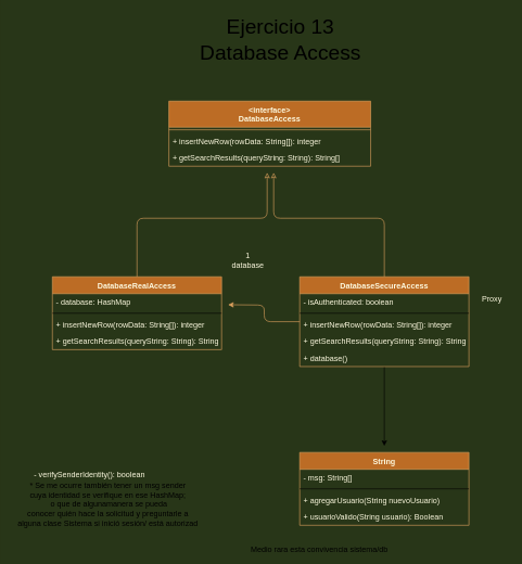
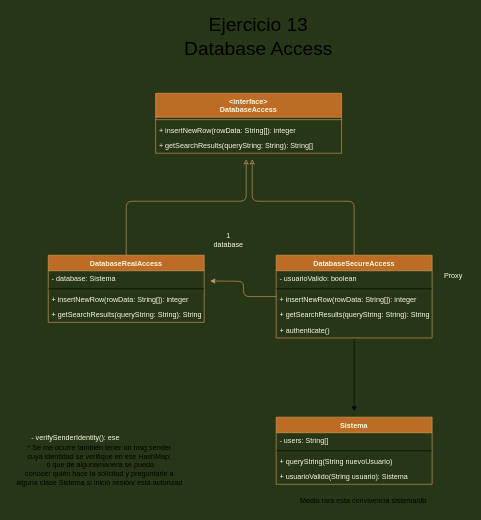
- <mxCell id="8" value="- database: HashMap" style="text;strokeColor=none;fillColor=none;align=left;verticalAlign=top;spacingLeft=4;spacingRight=4;overflow=hidden;rotatable=0;points=[[0,0.5],[1,0.5]];portConstraint=eastwest;rounded=0;sketch=0;fontColor=#FEFAE0;" parent="7" vertex="1"><mxGeometry y="26" width="260" height="26" as="geometry" /></mxCell>
+ <mxCell id="8" value="- database: Sistema" style="text;strokeColor=none;fillColor=none;align=left;verticalAlign=top;spacingLeft=4;spacingRight=4;overflow=hidden;rotatable=0;points=[[0,0.5],[1,0.5]];portConstraint=eastwest;rounded=0;sketch=0;fontColor=#FEFAE0;" parent="7" vertex="1"><mxGeometry y="26" width="260" height="26" as="geometry" /></mxCell>
- <mxCell id="16" value="- isAuthenticated: boolean " style="text;strokeColor=none;fillColor=none;align=left;verticalAlign=top;spacingLeft=4;spacingRight=4;overflow=hidden;rotatable=0;points=[[0,0.5],[1,0.5]];portConstraint=eastwest;fontColor=#FEFAE0;" vertex="1" parent="15"><mxGeometry y="26" width="260" height="26" as="geometry" /></mxCell>
+ <mxCell id="16" value="- usuarioValido: boolean " style="text;strokeColor=none;fillColor=none;align=left;verticalAlign=top;spacingLeft=4;spacingRight=4;overflow=hidden;rotatable=0;points=[[0,0.5],[1,0.5]];portConstraint=eastwest;fontColor=#FEFAE0;" vertex="1" parent="15"><mxGeometry y="26" width="260" height="26" as="geometry" /></mxCell>
- <mxCell id="20" value="+ database()" style="text;strokeColor=none;fillColor=none;align=left;verticalAlign=top;spacingLeft=4;spacingRight=4;overflow=hidden;rotatable=0;points=[[0,0.5],[1,0.5]];portConstraint=eastwest;fontColor=#FEFAE0;" vertex="1" parent="15"><mxGeometry y="112" width="260" height="26" as="geometry" /></mxCell>
+ <mxCell id="20" value="+ authenticate()" style="text;strokeColor=none;fillColor=none;align=left;verticalAlign=top;spacingLeft=4;spacingRight=4;overflow=hidden;rotatable=0;points=[[0,0.5],[1,0.5]];portConstraint=eastwest;fontColor=#FEFAE0;" vertex="1" parent="15"><mxGeometry y="112" width="260" height="26" as="geometry" /></mxCell>
- <mxCell id="26" value="String" style="swimlane;fontStyle=1;align=center;verticalAlign=top;childLayout=stackLayout;horizontal=1;startSize=26;horizontalStack=0;resizeParent=1;resizeParentMax=0;resizeLast=0;collapsible=1;marginBottom=0;rounded=0;sketch=0;fontColor=#FEFAE0;strokeColor=#DDA15E;fillColor=#BC6C25;" vertex="1" parent="1"><mxGeometry x="460" y="695" width="260" height="112" as="geometry" /></mxCell>
+ <mxCell id="26" value="Sistema" style="swimlane;fontStyle=1;align=center;verticalAlign=top;childLayout=stackLayout;horizontal=1;startSize=26;horizontalStack=0;resizeParent=1;resizeParentMax=0;resizeLast=0;collapsible=1;marginBottom=0;rounded=0;sketch=0;fontColor=#FEFAE0;strokeColor=#DDA15E;fillColor=#BC6C25;" vertex="1" parent="1"><mxGeometry x="460" y="695" width="260" height="112" as="geometry" /></mxCell>
- <mxCell id="24" value="- verifySenderIdentity(): boolean" style="text;strokeColor=none;fillColor=none;align=left;verticalAlign=top;spacingLeft=4;spacingRight=4;overflow=hidden;rotatable=0;points=[[0,0.5],[1,0.5]];portConstraint=eastwest;fontColor=#FEFAE0;" parent="1" vertex="1"><mxGeometry x="46" y="715" width="260" height="26" as="geometry" /></mxCell>
+ <mxCell id="24" value="- verifySenderIdentity(): ese" style="text;strokeColor=none;fillColor=none;align=left;verticalAlign=top;spacingLeft=4;spacingRight=4;overflow=hidden;rotatable=0;points=[[0,0.5],[1,0.5]];portConstraint=eastwest;fontColor=#FEFAE0;" parent="1" vertex="1"><mxGeometry x="46" y="715" width="260" height="26" as="geometry" /></mxCell>
- <mxCell id="27" value="- msg: String[]" style="text;strokeColor=none;fillColor=none;align=left;verticalAlign=top;spacingLeft=4;spacingRight=4;overflow=hidden;rotatable=0;points=[[0,0.5],[1,0.5]];portConstraint=eastwest;fontColor=#FEFAE0;" vertex="1" parent="26"><mxGeometry y="26" width="260" height="26" as="geometry" /></mxCell>
+ <mxCell id="27" value="- users: String[]" style="text;strokeColor=none;fillColor=none;align=left;verticalAlign=top;spacingLeft=4;spacingRight=4;overflow=hidden;rotatable=0;points=[[0,0.5],[1,0.5]];portConstraint=eastwest;fontColor=#FEFAE0;" vertex="1" parent="26"><mxGeometry y="26" width="260" height="26" as="geometry" /></mxCell>
- <mxCell id="29" value="+ agregarUsuario(String nuevoUsuario)" style="text;strokeColor=none;fillColor=none;align=left;verticalAlign=top;spacingLeft=4;spacingRight=4;overflow=hidden;rotatable=0;points=[[0,0.5],[1,0.5]];portConstraint=eastwest;fontColor=#FEFAE0;" vertex="1" parent="26"><mxGeometry y="60" width="260" height="26" as="geometry" /></mxCell>
+ <mxCell id="29" value="+ queryString(String nuevoUsuario)" style="text;strokeColor=none;fillColor=none;align=left;verticalAlign=top;spacingLeft=4;spacingRight=4;overflow=hidden;rotatable=0;points=[[0,0.5],[1,0.5]];portConstraint=eastwest;fontColor=#FEFAE0;" vertex="1" parent="26"><mxGeometry y="60" width="260" height="26" as="geometry" /></mxCell>
- <mxCell id="30" value="+ usuarioValido(String usuario): Boolean" style="text;strokeColor=none;fillColor=none;align=left;verticalAlign=top;spacingLeft=4;spacingRight=4;overflow=hidden;rotatable=0;points=[[0,0.5],[1,0.5]];portConstraint=eastwest;fontColor=#FEFAE0;" vertex="1" parent="26"><mxGeometry y="86" width="260" height="26" as="geometry" /></mxCell>
+ <mxCell id="30" value="+ usuarioValido(String usuario): Sistema" style="text;strokeColor=none;fillColor=none;align=left;verticalAlign=top;spacingLeft=4;spacingRight=4;overflow=hidden;rotatable=0;points=[[0,0.5],[1,0.5]];portConstraint=eastwest;fontColor=#FEFAE0;" vertex="1" parent="26"><mxGeometry y="86" width="260" height="26" as="geometry" /></mxCell>
- <mxCell id="31" value="Medio rara esta convivencia sistema/db" style="text;html=1;align=center;verticalAlign=middle;resizable=0;points=[];autosize=1;strokeColor=none;fillColor=none;fontSize=12;" vertex="1" parent="1"><mxGeometry x="375" y="835" width="230" height="20" as="geometry" /></mxCell>
+ <mxCell id="31" value="Medio rara esta convivencia sistema/db" style="text;html=1;align=center;verticalAlign=middle;resizable=0;points=[];autosize=1;strokeColor=none;fillColor=none;fontSize=12;" vertex="1" parent="1"><mxGeometry x="490" y="825" width="230" height="20" as="geometry" /></mxCell>
